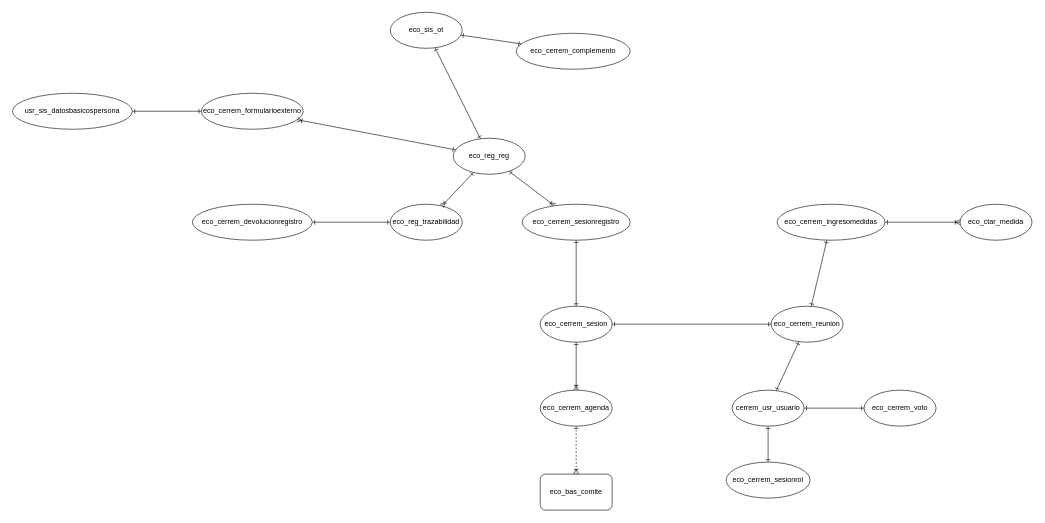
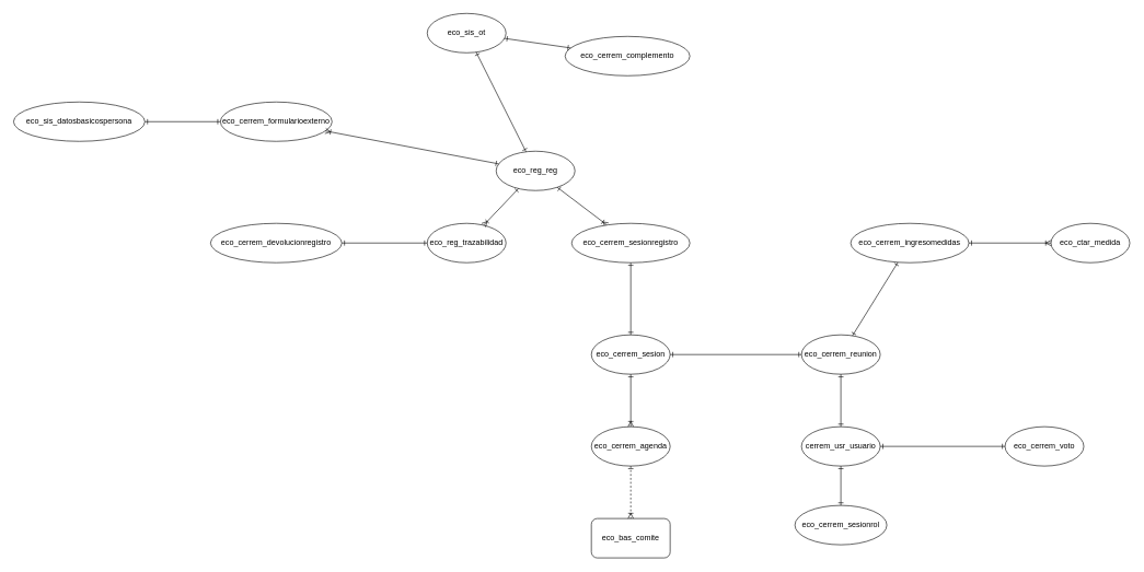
- <mxCell id="28" value="usr_sis_datosbasicospersona" style="ellipse;whiteSpace=wrap;html=1;" parent="1" vertex="1"><mxGeometry x="20" y="155" width="200" height="60" as="geometry" /></mxCell>
+ <mxCell id="28" value="eco_sis_datosbasicospersona" style="ellipse;whiteSpace=wrap;html=1;" parent="1" vertex="1"><mxGeometry x="20" y="155" width="200" height="60" as="geometry" /></mxCell>
- <mxCell id="7" value="eco_cerrem_reunion" style="ellipse;whiteSpace=wrap;html=1;" parent="1" vertex="1"><mxGeometry x="1285" y="510" width="120" height="60" as="geometry" /></mxCell>
+ <mxCell id="7" value="eco_cerrem_reunion" style="ellipse;whiteSpace=wrap;html=1;" parent="1" vertex="1"><mxGeometry x="1220" y="510" width="120" height="60" as="geometry" /></mxCell>
- <mxCell id="8" value="eco_cerrem_voto" style="ellipse;whiteSpace=wrap;html=1;" parent="1" vertex="1"><mxGeometry x="1440" y="650" width="120" height="60" as="geometry" /></mxCell>
+ <mxCell id="8" value="eco_cerrem_voto" style="ellipse;whiteSpace=wrap;html=1;" parent="1" vertex="1"><mxGeometry x="1530" y="650" width="120" height="60" as="geometry" /></mxCell>
